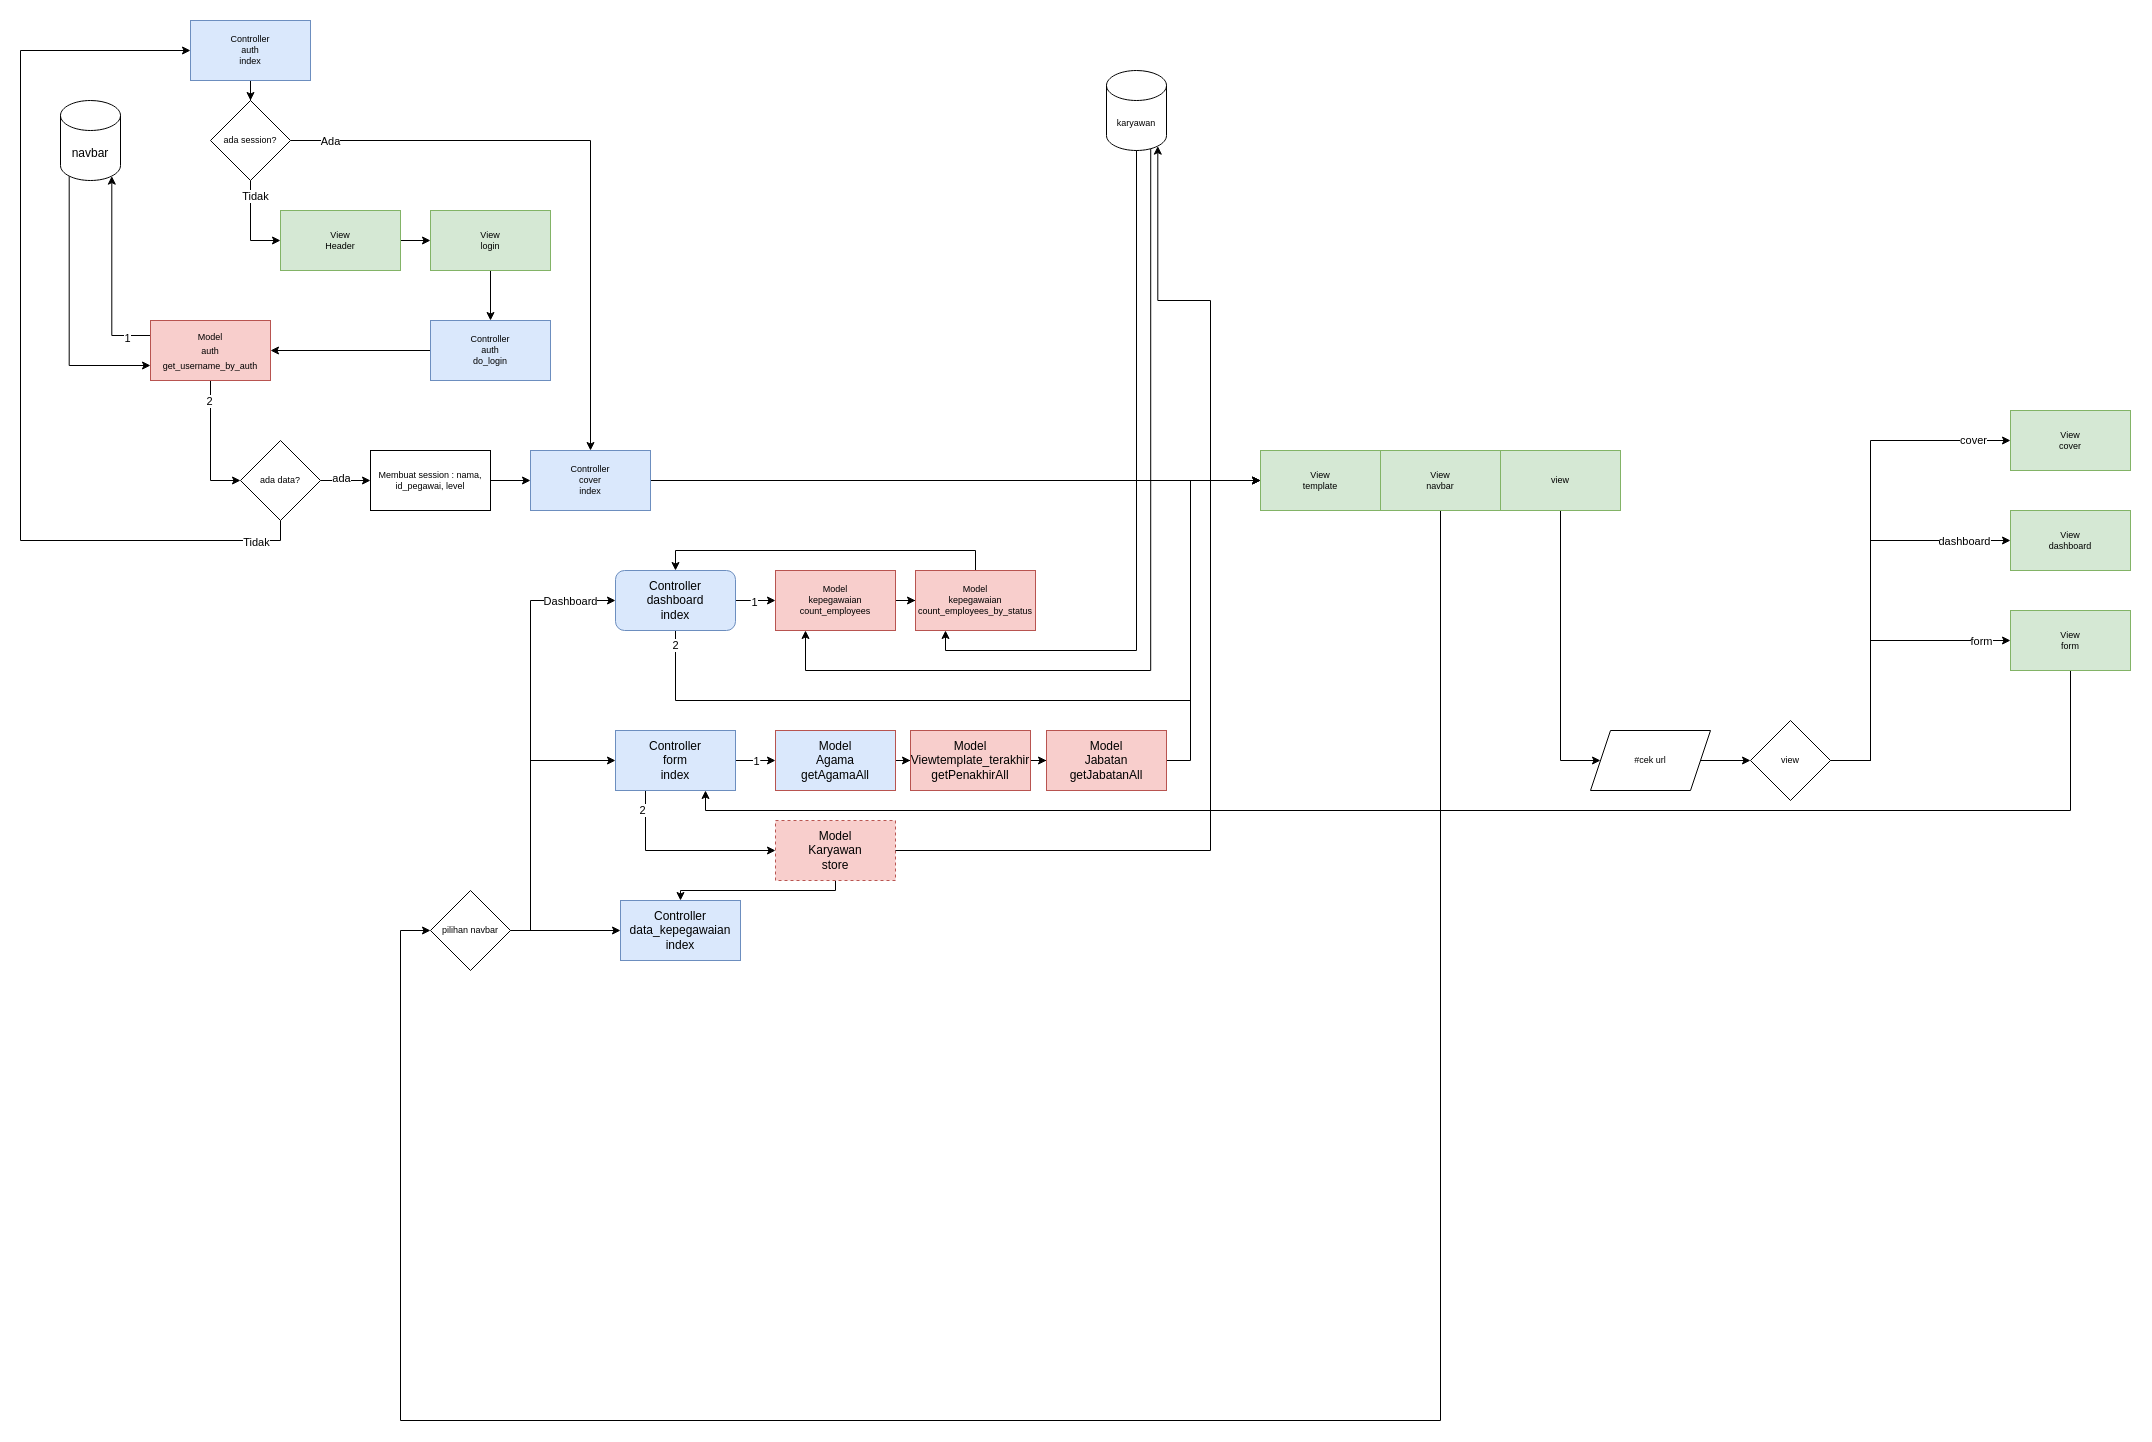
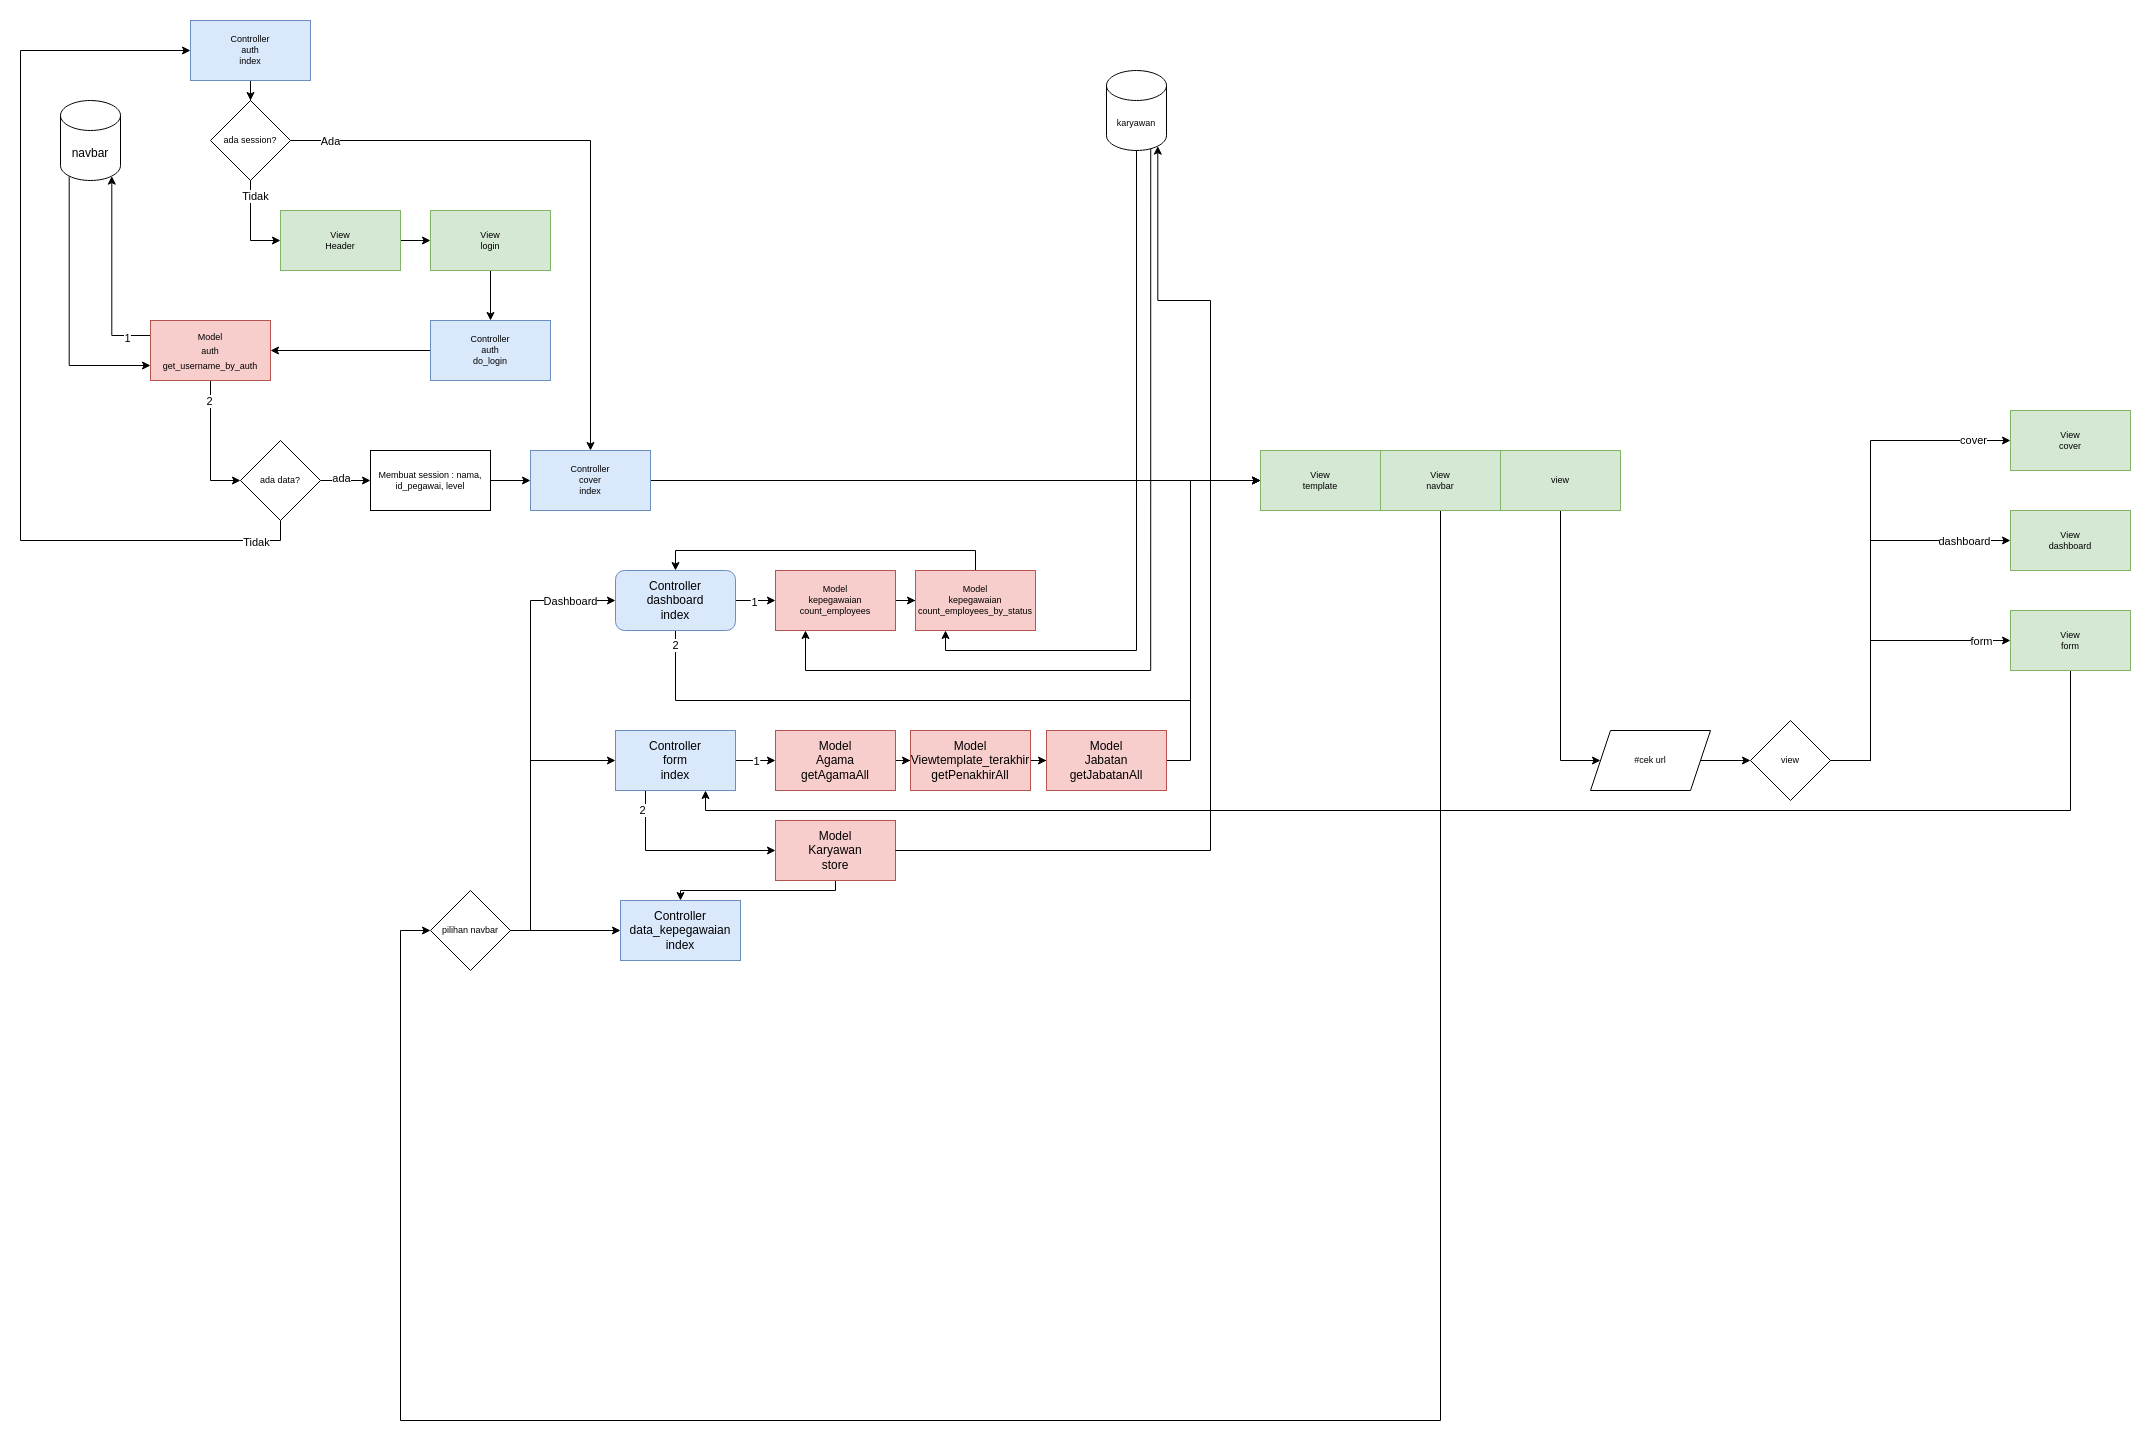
- <mxCell id="70" value="Model&lt;br&gt;Agama&lt;br&gt;getAgamaAll" style="rounded=0;whiteSpace=wrap;html=1;fillColor=#dae8fc;strokeColor=#b85450;" vertex="1" parent="1"><mxGeometry x="775" y="730" width="120" height="60" as="geometry" /></mxCell>
+ <mxCell id="70" value="Model&lt;br&gt;Agama&lt;br&gt;getAgamaAll" style="rounded=0;whiteSpace=wrap;html=1;fillColor=#f8cecc;strokeColor=#b85450;" vertex="1" parent="1"><mxGeometry x="775" y="730" width="120" height="60" as="geometry" /></mxCell>
- <mxCell id="78" value="Model&lt;br&gt;Karyawan&lt;br&gt;store" style="rounded=0;whiteSpace=wrap;html=1;fillColor=#f8cecc;strokeColor=#b85450;dashed=1;" vertex="1" parent="1"><mxGeometry x="775" y="820" width="120" height="60" as="geometry" /></mxCell>
+ <mxCell id="78" value="Model&lt;br&gt;Karyawan&lt;br&gt;store" style="rounded=0;whiteSpace=wrap;html=1;fillColor=#f8cecc;strokeColor=#b85450;" vertex="1" parent="1"><mxGeometry x="775" y="820" width="120" height="60" as="geometry" /></mxCell>
